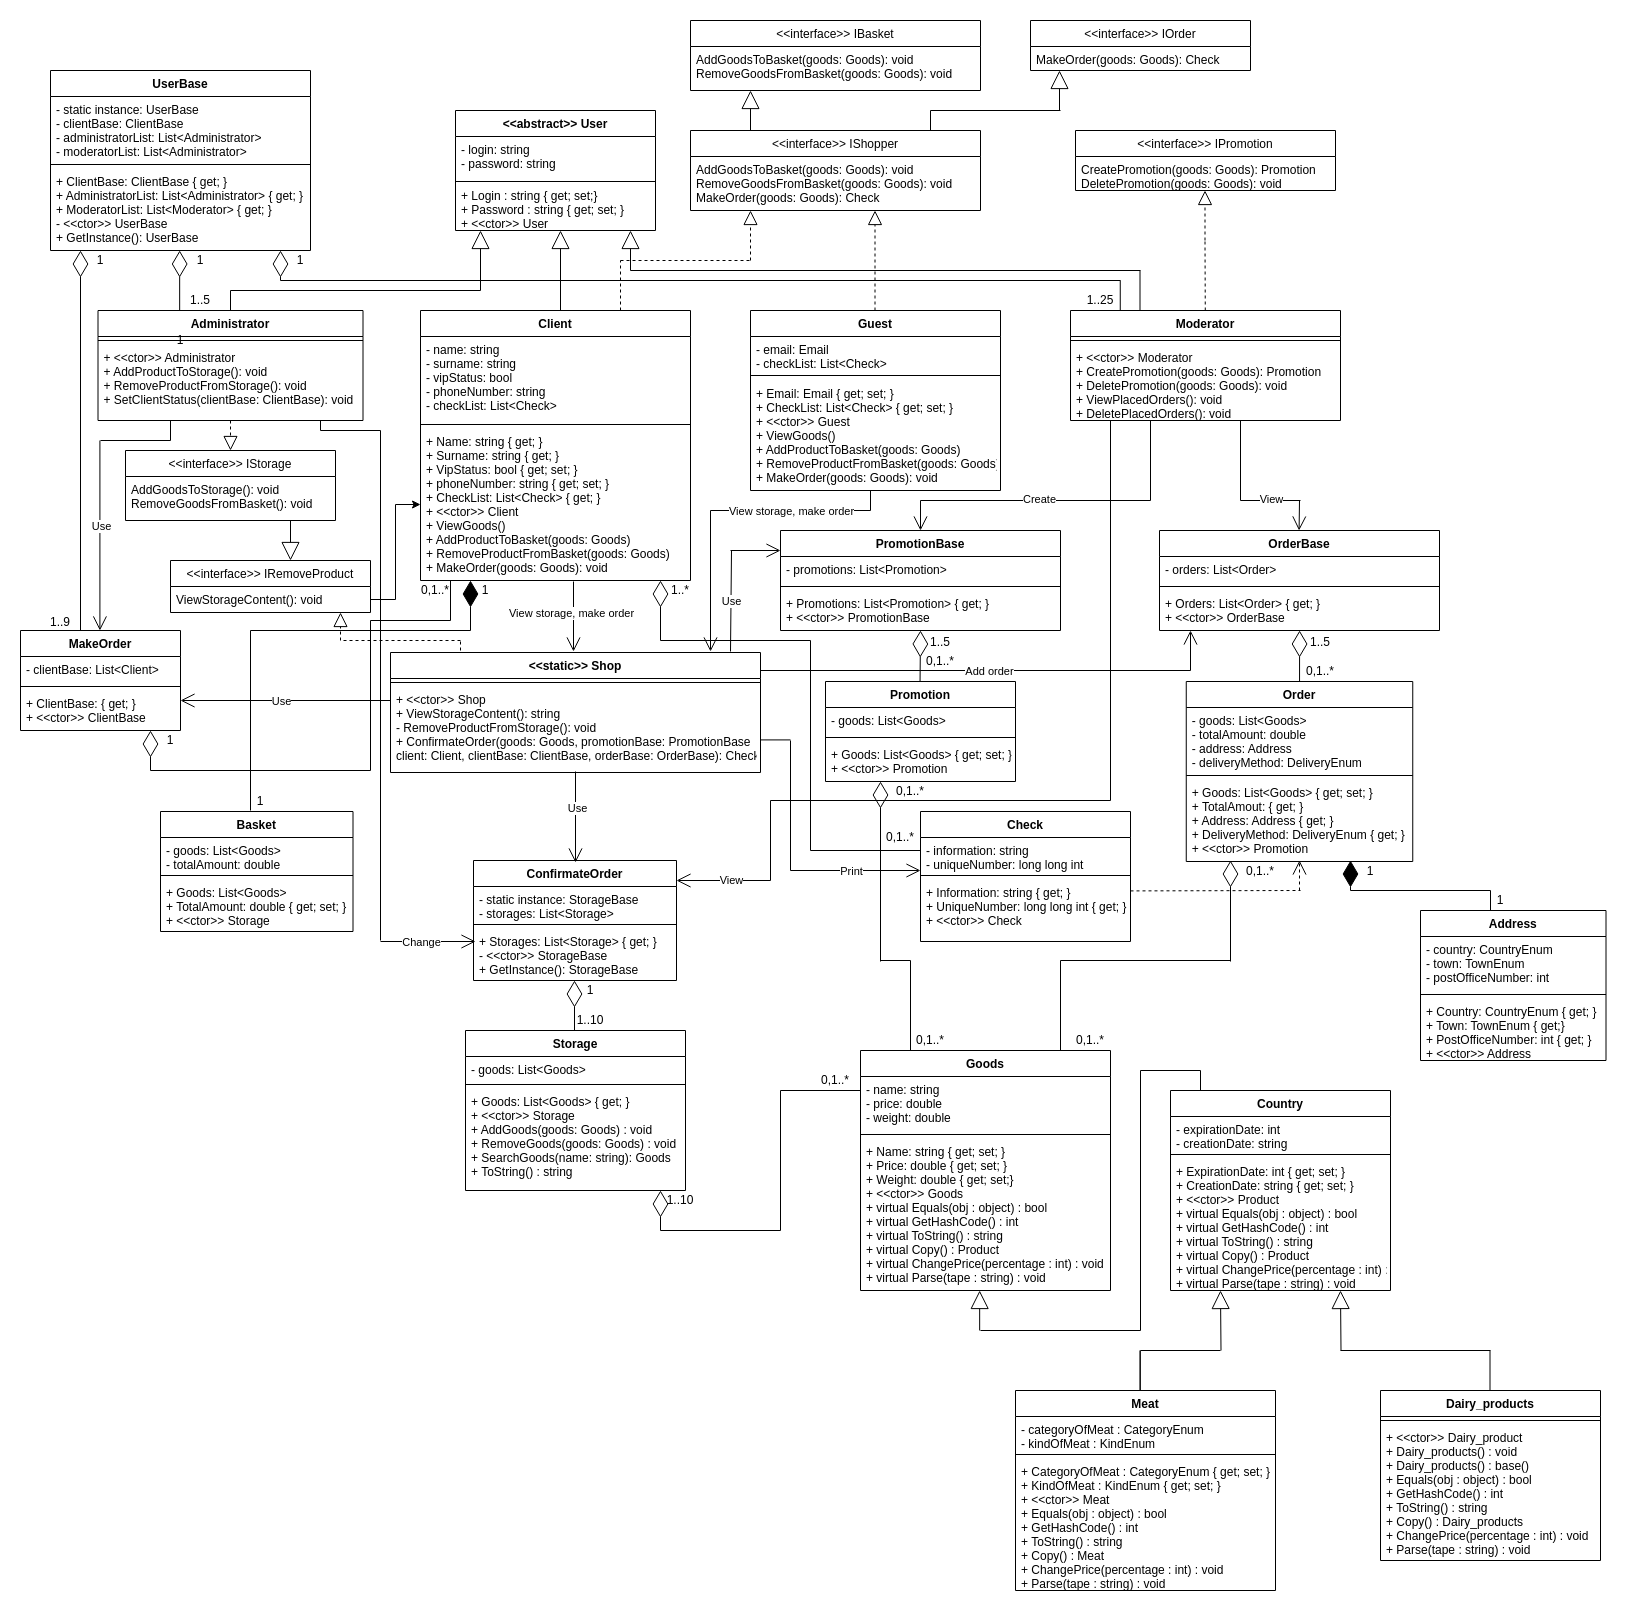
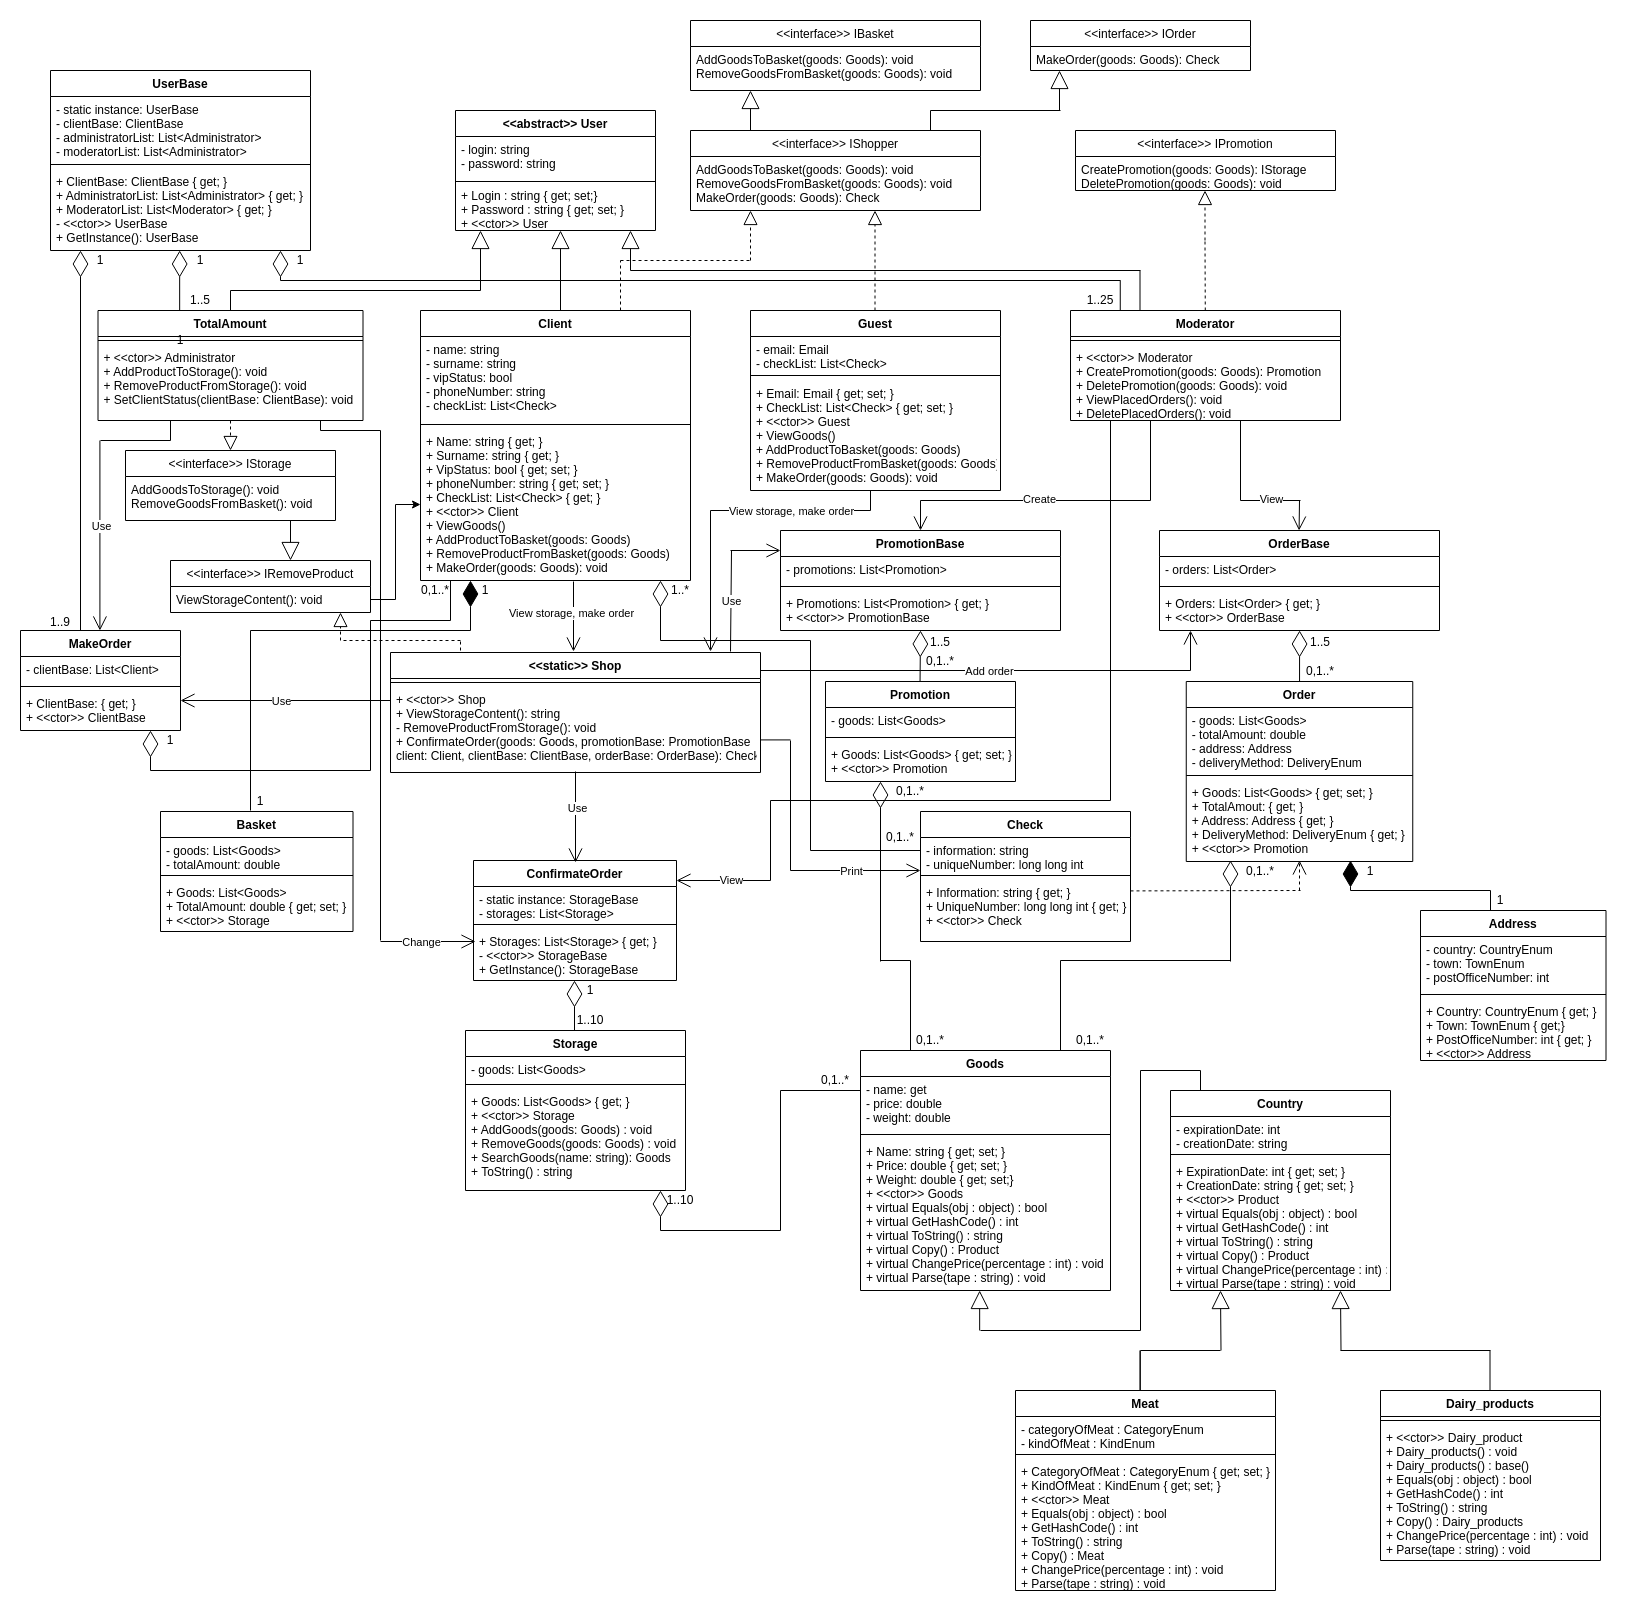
- <mxCell id="34" value="CreatePromotion(goods: Goods): Promotion&#10;DeletePromotion(goods: Goods): void" style="text;strokeColor=none;fillColor=none;align=left;verticalAlign=top;spacingLeft=4;spacingRight=4;overflow=hidden;rotatable=0;points=[[0,0.5],[1,0.5]];portConstraint=eastwest;" parent="33" vertex="1"><mxGeometry y="26" width="260" height="34" as="geometry" /></mxCell>
+ <mxCell id="34" value="CreatePromotion(goods: Goods): IStorage&#10;DeletePromotion(goods: Goods): void" style="text;strokeColor=none;fillColor=none;align=left;verticalAlign=top;spacingLeft=4;spacingRight=4;overflow=hidden;rotatable=0;points=[[0,0.5],[1,0.5]];portConstraint=eastwest;" parent="33" vertex="1"><mxGeometry y="26" width="260" height="34" as="geometry" /></mxCell>
- <mxCell id="7" value="Administrator" style="swimlane;fontStyle=1;align=center;verticalAlign=top;childLayout=stackLayout;horizontal=1;startSize=26;horizontalStack=0;resizeParent=1;resizeParentMax=0;resizeLast=0;collapsible=1;marginBottom=0;" parent="1" vertex="1"><mxGeometry x="97.5" y="310" width="265" height="110" as="geometry" /></mxCell>
+ <mxCell id="7" value="TotalAmount" style="swimlane;fontStyle=1;align=center;verticalAlign=top;childLayout=stackLayout;horizontal=1;startSize=26;horizontalStack=0;resizeParent=1;resizeParentMax=0;resizeLast=0;collapsible=1;marginBottom=0;" parent="1" vertex="1"><mxGeometry x="97.5" y="310" width="265" height="110" as="geometry" /></mxCell>
- <mxCell id="157" value="- name: string&#10;- price: double&#10;- weight: double&#10;" style="text;strokeColor=none;fillColor=none;align=left;verticalAlign=top;spacingLeft=4;spacingRight=4;overflow=hidden;rotatable=0;points=[[0,0.5],[1,0.5]];portConstraint=eastwest;" vertex="1" parent="156"><mxGeometry y="26" width="250" height="54" as="geometry" /></mxCell>
+ <mxCell id="157" value="- name: get&#10;- price: double&#10;- weight: double&#10;" style="text;strokeColor=none;fillColor=none;align=left;verticalAlign=top;spacingLeft=4;spacingRight=4;overflow=hidden;rotatable=0;points=[[0,0.5],[1,0.5]];portConstraint=eastwest;" vertex="1" parent="156"><mxGeometry y="26" width="250" height="54" as="geometry" /></mxCell>
